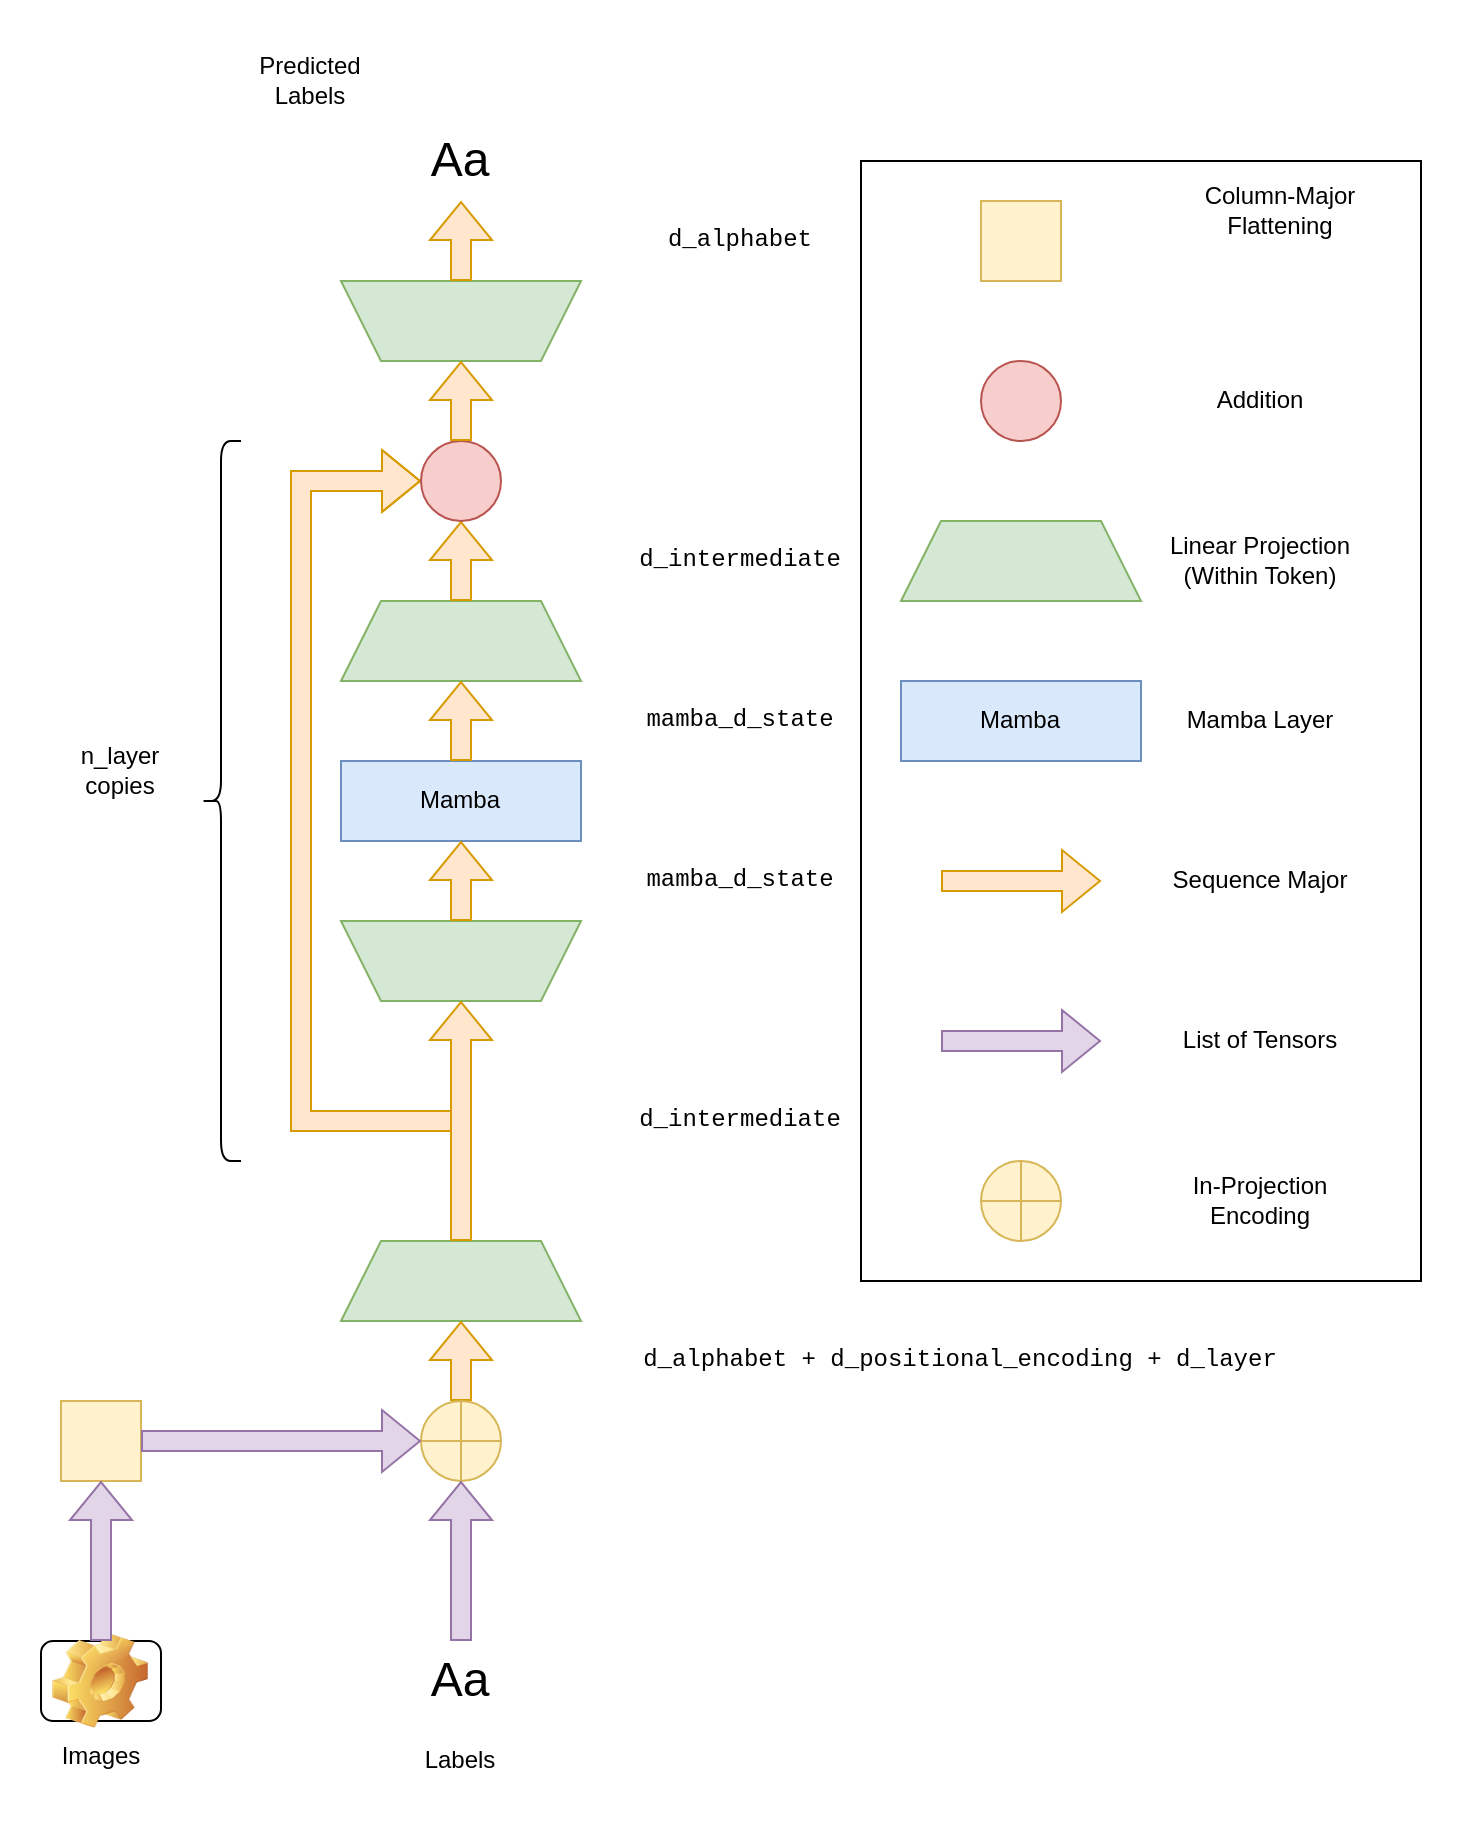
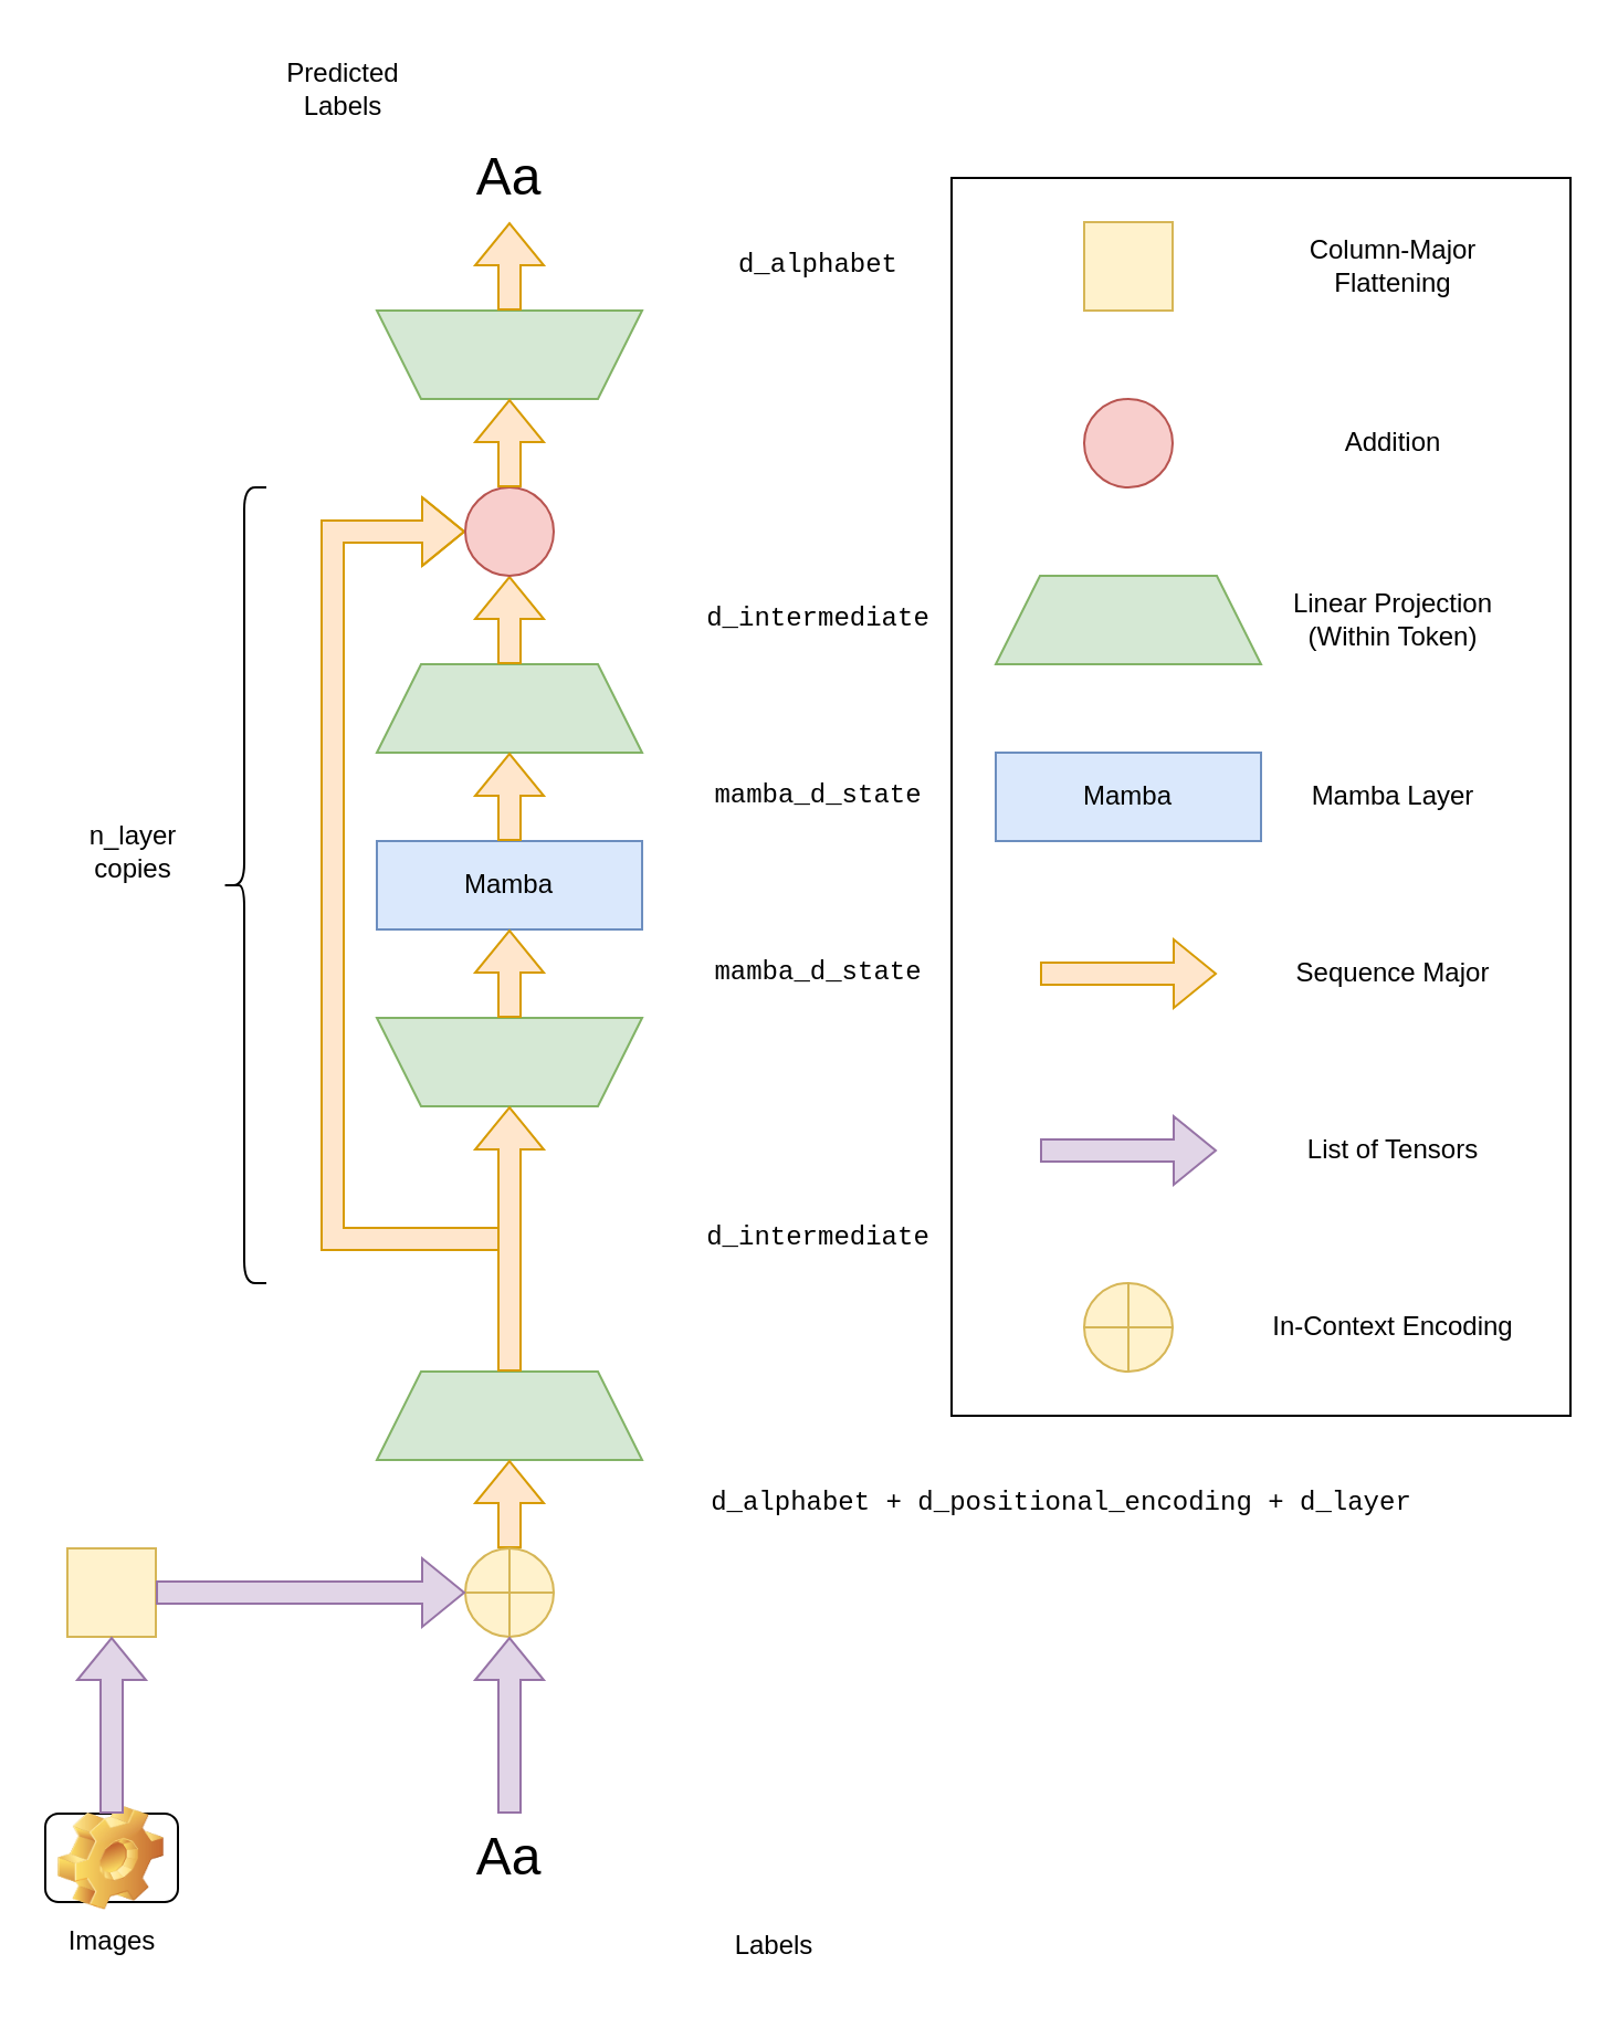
- <mxCell id="42" value="Column-Major Flattening" style="text;strokeColor=none;align=center;fillColor=none;html=1;verticalAlign=middle;whiteSpace=wrap;rounded=0;" vertex="1" parent="1"><mxGeometry x="580" y="85" width="120" height="40" as="geometry" /></mxCell>
+ <mxCell id="42" value="Column-Major Flattening" style="text;strokeColor=none;align=center;fillColor=none;html=1;verticalAlign=middle;whiteSpace=wrap;rounded=0;" vertex="1" parent="1"><mxGeometry x="570" y="100" width="120" height="40" as="geometry" /></mxCell>
- <mxCell id="41" value="In-Projection Encoding" style="text;strokeColor=none;align=center;fillColor=none;html=1;verticalAlign=middle;whiteSpace=wrap;rounded=0;" vertex="1" parent="1"><mxGeometry x="570" y="580" width="120" height="40" as="geometry" /></mxCell>
+ <mxCell id="41" value="In-Context Encoding" style="text;strokeColor=none;align=center;fillColor=none;html=1;verticalAlign=middle;whiteSpace=wrap;rounded=0;" vertex="1" parent="1"><mxGeometry x="570" y="580" width="120" height="40" as="geometry" /></mxCell>
- <mxCell id="47" value="Labels" style="text;strokeColor=none;align=center;fillColor=none;html=1;verticalAlign=middle;whiteSpace=wrap;rounded=0;" vertex="1" parent="1"><mxGeometry x="200" y="860" width="60" height="40" as="geometry" /></mxCell>
+ <mxCell id="47" value="Labels" style="text;strokeColor=none;align=center;fillColor=none;html=1;verticalAlign=middle;whiteSpace=wrap;rounded=0;" vertex="1" parent="1"><mxGeometry x="320" y="860" width="60" height="40" as="geometry" /></mxCell>
